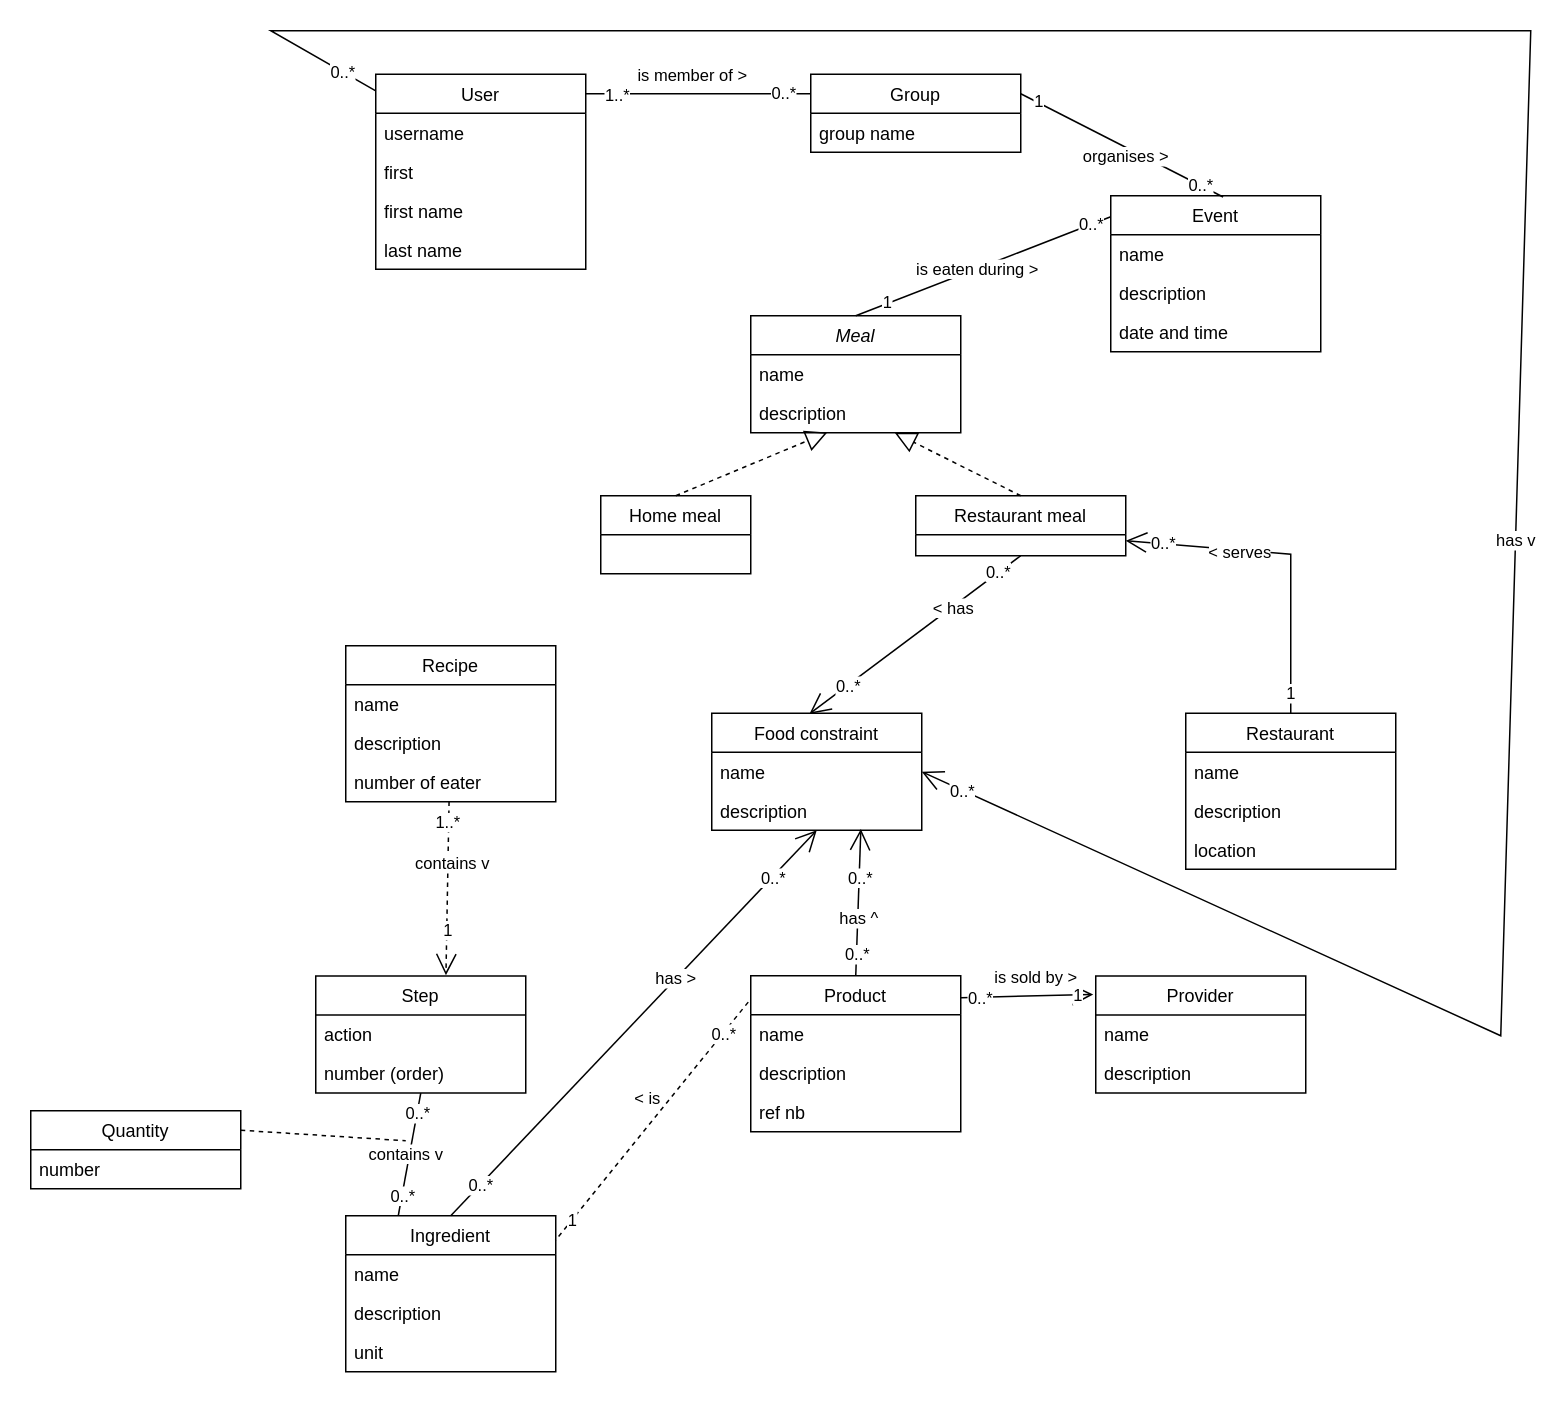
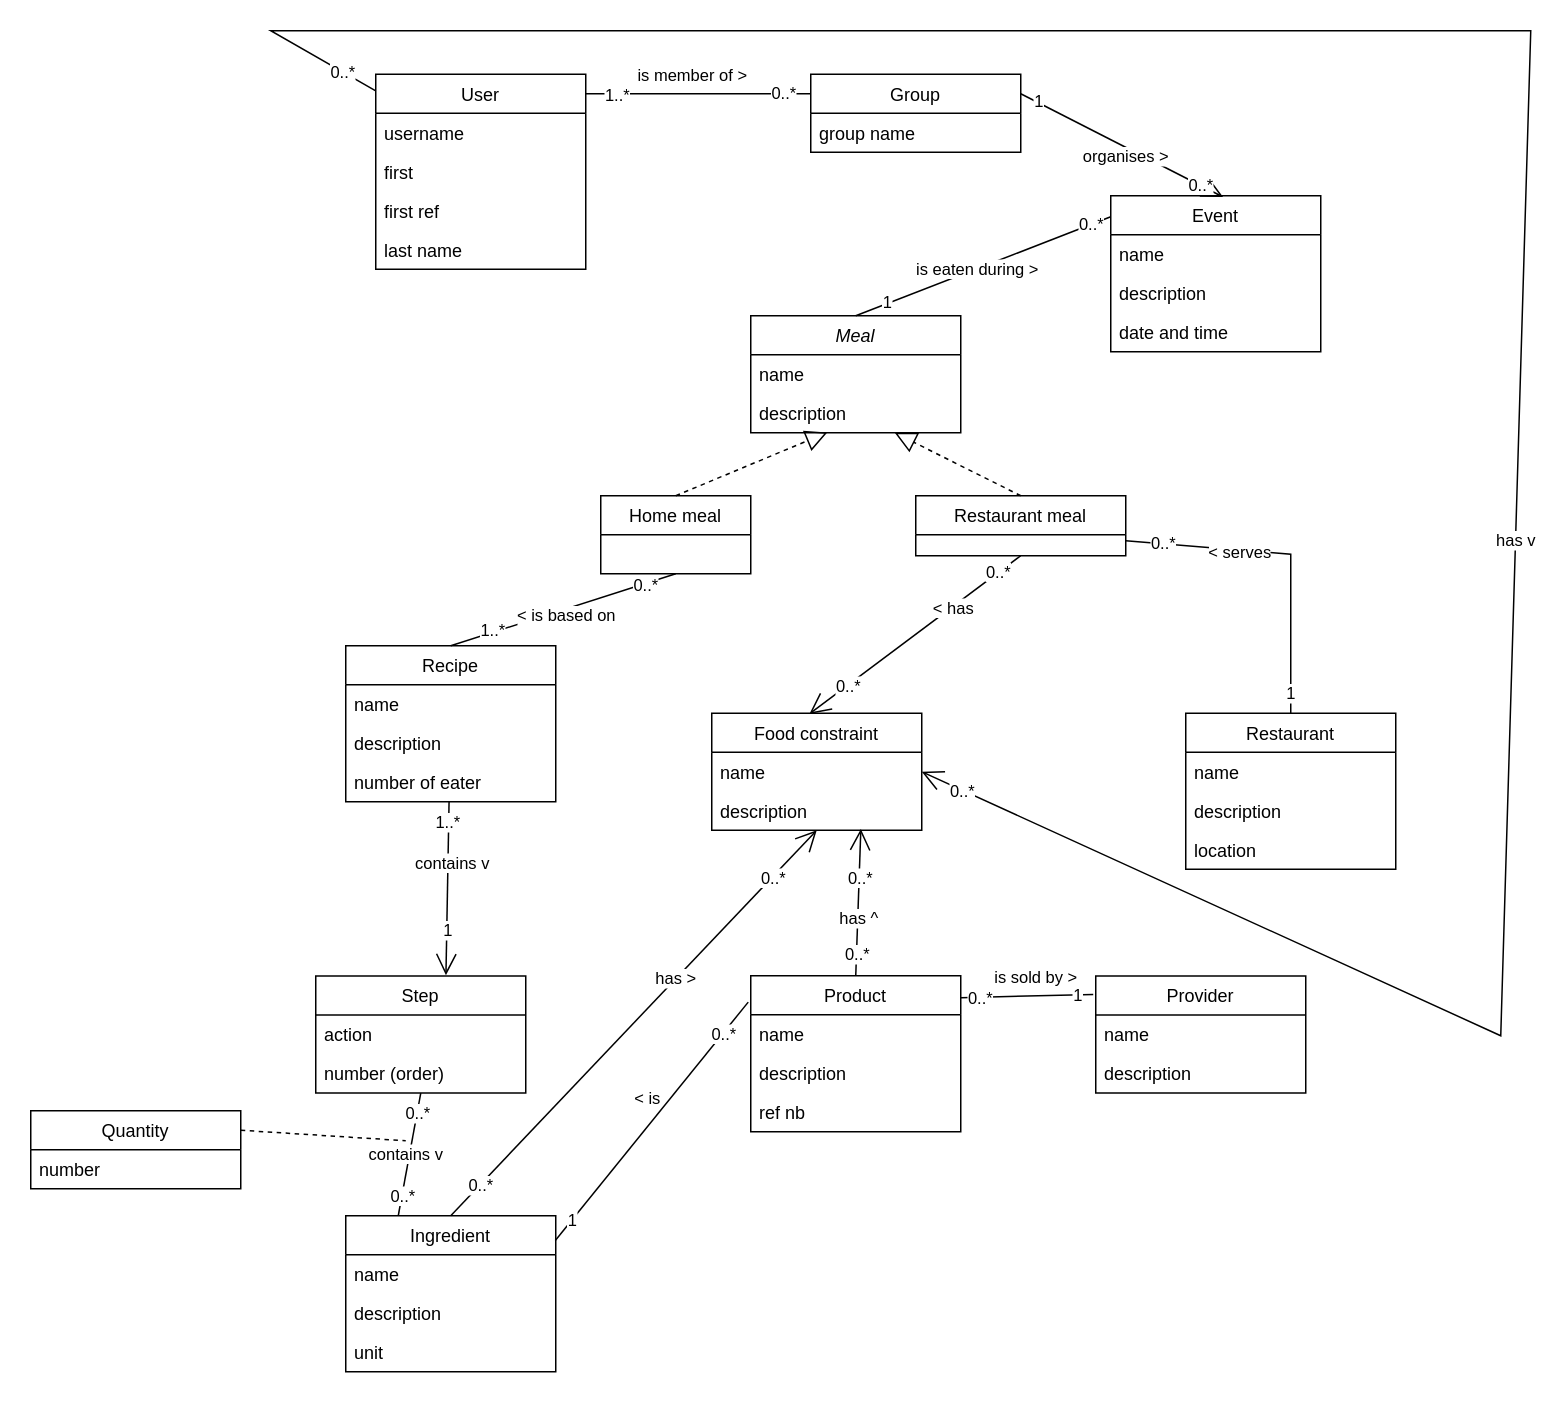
- <mxCell id="92" value="" style="endArrow=none;endFill=0;endSize=12;html=1;rounded=0;entryX=0.535;entryY=0.008;entryDx=0;entryDy=0;entryPerimeter=0;exitX=1;exitY=0.25;exitDx=0;exitDy=0;" edge="1" parent="1" source="7" target="74"><mxGeometry width="160" relative="1" as="geometry"><mxPoint x="700" y="100" as="sourcePoint" /><mxPoint x="310" y="440" as="targetPoint" /></mxGeometry></mxCell>
+ <mxCell id="92" value="" style="endArrow=open;endFill=0;endSize=12;html=1;rounded=0;entryX=0.535;entryY=0.008;entryDx=0;entryDy=0;entryPerimeter=0;exitX=1;exitY=0.25;exitDx=0;exitDy=0;" edge="1" parent="1" source="7" target="74"><mxGeometry width="160" relative="1" as="geometry"><mxPoint x="700" y="100" as="sourcePoint" /><mxPoint x="310" y="440" as="targetPoint" /></mxGeometry></mxCell>
- <mxCell id="5" value="first name" style="text;strokeColor=none;fillColor=none;align=left;verticalAlign=top;spacingLeft=4;spacingRight=4;overflow=hidden;rotatable=0;points=[[0,0.5],[1,0.5]];portConstraint=eastwest;" parent="2" vertex="1"><mxGeometry y="78" width="140" height="26" as="geometry" /></mxCell>
+ <mxCell id="5" value="first ref" style="text;strokeColor=none;fillColor=none;align=left;verticalAlign=top;spacingLeft=4;spacingRight=4;overflow=hidden;rotatable=0;points=[[0,0.5],[1,0.5]];portConstraint=eastwest;" parent="2" vertex="1"><mxGeometry y="78" width="140" height="26" as="geometry" /></mxCell>
- <mxCell id="27" value="" style="endArrow=open;endFill=1;endSize=12;html=1;rounded=0;entryX=1;entryY=0.75;entryDx=0;entryDy=0;exitX=0.5;exitY=0;exitDx=0;exitDy=0;" parent="1" source="31" target="13" edge="1"><mxGeometry width="160" relative="1" as="geometry"><mxPoint x="830" y="300" as="sourcePoint" /><mxPoint x="990" y="300" as="targetPoint" /><Array as="points"><mxPoint x="860" y="369" /></Array></mxGeometry></mxCell>
+ <mxCell id="27" value="" style="endArrow=none;endFill=1;endSize=12;html=1;rounded=0;entryX=1;entryY=0.75;entryDx=0;entryDy=0;exitX=0.5;exitY=0;exitDx=0;exitDy=0;" parent="1" source="31" target="13" edge="1"><mxGeometry width="160" relative="1" as="geometry"><mxPoint x="830" y="300" as="sourcePoint" /><mxPoint x="990" y="300" as="targetPoint" /><Array as="points"><mxPoint x="860" y="369" /></Array></mxGeometry></mxCell>
+ <mxCell id="43" value="" style="endArrow=none;endFill=0;endSize=12;html=1;rounded=0;entryX=0.5;entryY=0;entryDx=0;entryDy=0;exitX=0.5;exitY=1;exitDx=0;exitDy=0;" parent="1" source="12" target="14" edge="1"><mxGeometry width="160" relative="1" as="geometry"><mxPoint x="300" y="563.52" as="sourcePoint" /><mxPoint x="280.68" y="650.624" as="targetPoint" /></mxGeometry></mxCell>
+ <mxCell id="44" value="&amp;lt; is based on" style="edgeLabel;html=1;align=center;verticalAlign=middle;resizable=0;points=[];" parent="43" vertex="1" connectable="0"><mxGeometry x="-0.342" relative="1" as="geometry"><mxPoint x="-24" y="12" as="offset" /></mxGeometry></mxCell>
+ <mxCell id="45" value="1..*" style="edgeLabel;html=1;align=center;verticalAlign=middle;resizable=0;points=[];" vertex="1" connectable="0" parent="43"><mxGeometry x="0.741" relative="1" as="geometry"><mxPoint x="8" y="-4" as="offset" /></mxGeometry></mxCell>
+ <mxCell id="46" value="0..*" style="edgeLabel;html=1;align=center;verticalAlign=middle;resizable=0;points=[];" vertex="1" connectable="0" parent="43"><mxGeometry x="-0.715" y="1" relative="1" as="geometry"><mxPoint as="offset" /></mxGeometry></mxCell>
- <mxCell id="83" value="" style="endArrow=open;endFill=1;endSize=12;html=1;rounded=0;entryX=0.62;entryY=-0.008;entryDx=0;entryDy=0;exitX=0.492;exitY=0.991;exitDx=0;exitDy=0;entryPerimeter=0;exitPerimeter=0;dashed=1;" edge="1" parent="1" source="17" target="80"><mxGeometry width="160" relative="1" as="geometry"><mxPoint x="310" y="710" as="sourcePoint" /><mxPoint x="554" y="563" as="targetPoint" /></mxGeometry></mxCell>
+ <mxCell id="83" value="" style="endArrow=open;endFill=1;endSize=12;html=1;rounded=0;entryX=0.62;entryY=-0.008;entryDx=0;entryDy=0;exitX=0.492;exitY=0.991;exitDx=0;exitDy=0;entryPerimeter=0;exitPerimeter=0;" edge="1" parent="1" source="17" target="80"><mxGeometry width="160" relative="1" as="geometry"><mxPoint x="310" y="710" as="sourcePoint" /><mxPoint x="554" y="563" as="targetPoint" /></mxGeometry></mxCell>
- <mxCell id="70" value="" style="endArrow=open;endFill=0;endSize=12;html=1;rounded=0;entryX=-0.012;entryY=0.157;entryDx=0;entryDy=0;exitX=1;exitY=0.141;exitDx=0;exitDy=0;exitPerimeter=0;entryPerimeter=0;" parent="1" source="47" target="67" edge="1"><mxGeometry width="160" relative="1" as="geometry"><mxPoint x="508.32" y="677.576" as="sourcePoint" /><mxPoint x="369.72" y="666.536" as="targetPoint" /></mxGeometry></mxCell>
+ <mxCell id="70" value="" style="endArrow=none;endFill=0;endSize=12;html=1;rounded=0;entryX=-0.012;entryY=0.157;entryDx=0;entryDy=0;exitX=1;exitY=0.141;exitDx=0;exitDy=0;exitPerimeter=0;entryPerimeter=0;" parent="1" source="47" target="67" edge="1"><mxGeometry width="160" relative="1" as="geometry"><mxPoint x="508.32" y="677.576" as="sourcePoint" /><mxPoint x="369.72" y="666.536" as="targetPoint" /></mxGeometry></mxCell>
- <mxCell id="59" value="" style="endArrow=none;endFill=0;endSize=12;html=1;rounded=0;entryX=0.998;entryY=0.159;entryDx=0;entryDy=0;exitX=-0.012;exitY=0.169;exitDx=0;exitDy=0;exitPerimeter=0;entryPerimeter=0;dashed=1;" parent="1" source="47" target="18" edge="1"><mxGeometry width="160" relative="1" as="geometry"><mxPoint x="300" y="563.52" as="sourcePoint" /><mxPoint x="280.68" y="650.624" as="targetPoint" /></mxGeometry></mxCell>
+ <mxCell id="59" value="" style="endArrow=none;endFill=0;endSize=12;html=1;rounded=0;entryX=0.998;entryY=0.159;entryDx=0;entryDy=0;exitX=-0.012;exitY=0.169;exitDx=0;exitDy=0;exitPerimeter=0;entryPerimeter=0;" parent="1" source="47" target="18" edge="1"><mxGeometry width="160" relative="1" as="geometry"><mxPoint x="300" y="563.52" as="sourcePoint" /><mxPoint x="280.68" y="650.624" as="targetPoint" /></mxGeometry></mxCell>
